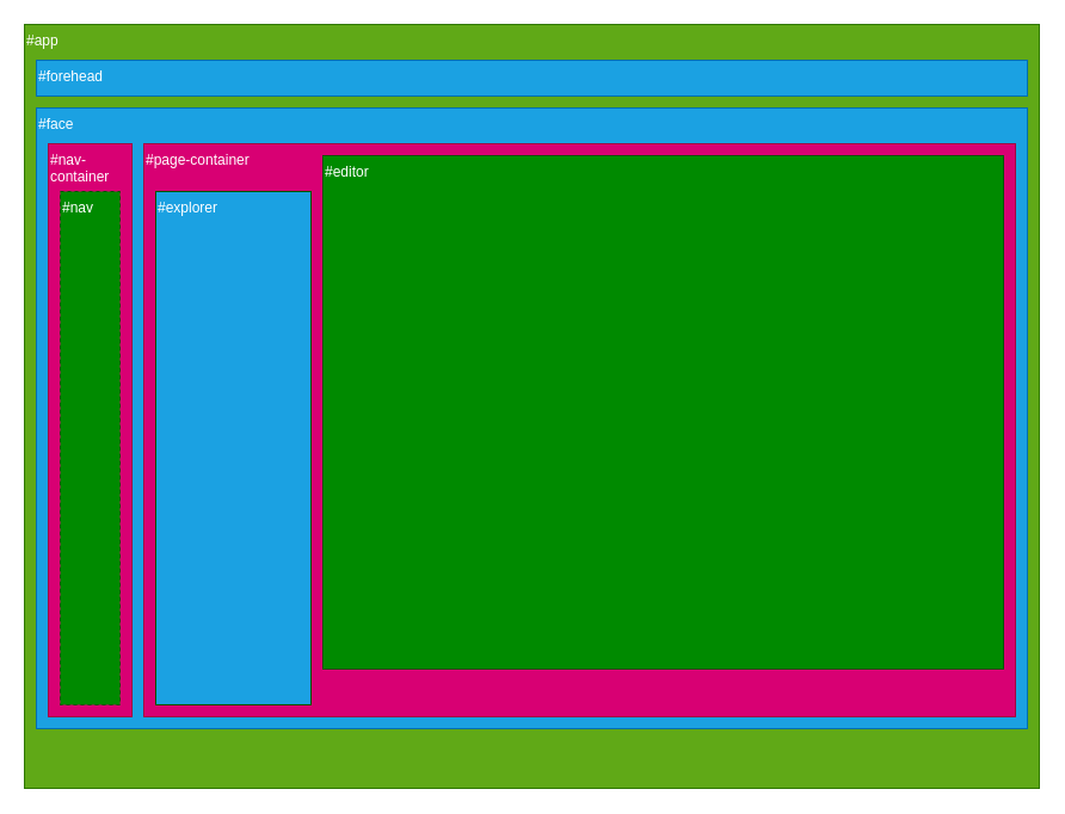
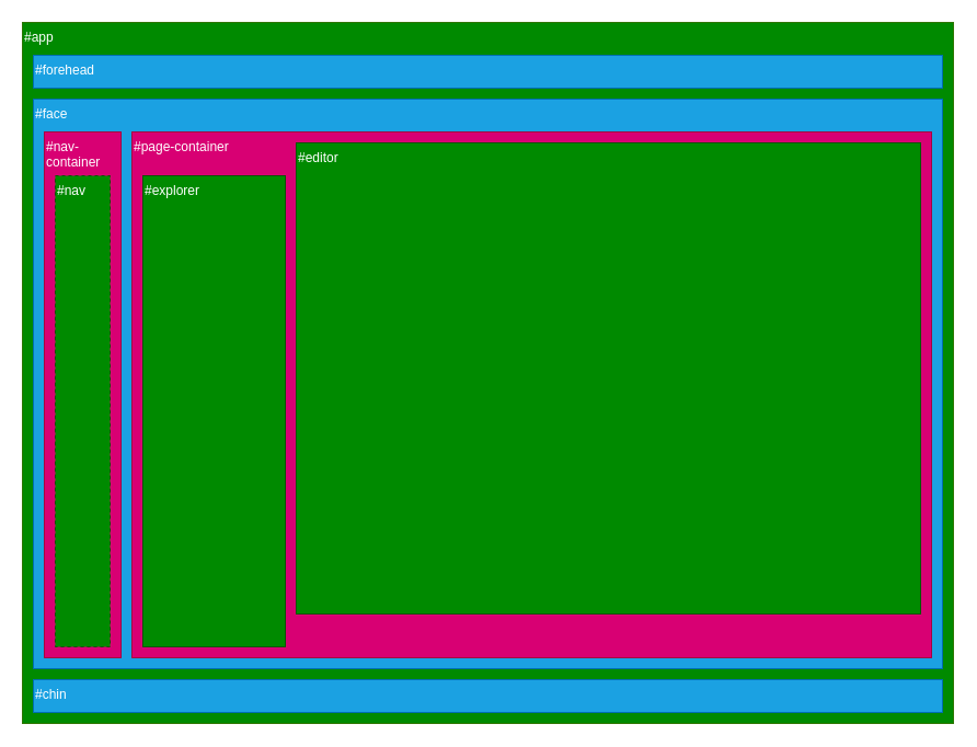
- <mxCell id="2" value="#app&lt;br&gt;" style="whiteSpace=wrap;html=1;align=left;verticalAlign=top;fillColor=#60a917;fontColor=#ffffff;strokeColor=#2D7600;" parent="1" vertex="1"><mxGeometry y="20" width="850" height="640" as="geometry" x="20" /></mxCell>
+ <mxCell id="2" value="#app&lt;br&gt;" style="whiteSpace=wrap;html=1;align=left;verticalAlign=top;fillColor=#008a00;fontColor=#ffffff;strokeColor=#2D7600;" parent="1" vertex="1"><mxGeometry y="20" width="850" height="640" as="geometry" x="20" /></mxCell>
- <mxCell id="9" value="#explorer" style="rounded=0;whiteSpace=wrap;html=1;align=left;verticalAlign=top;fillColor=#1ba1e2;fontColor=#ffffff;strokeColor=#005700;" vertex="1" parent="1"><mxGeometry x="130" y="160" width="130" height="430" as="geometry" /></mxCell>
+ <mxCell id="9" value="#explorer" style="rounded=0;whiteSpace=wrap;html=1;align=left;verticalAlign=top;fillColor=#008a00;fontColor=#ffffff;strokeColor=#005700;" vertex="1" parent="1"><mxGeometry x="130" y="160" width="130" height="430" as="geometry" /></mxCell>
+ <mxCell id="4" value="#chin" style="rounded=0;whiteSpace=wrap;html=1;align=left;verticalAlign=top;fillColor=#1ba1e2;fontColor=#ffffff;strokeColor=#006EAF;" vertex="1" parent="1"><mxGeometry x="30" y="620" width="830" height="30" as="geometry" /></mxCell>
